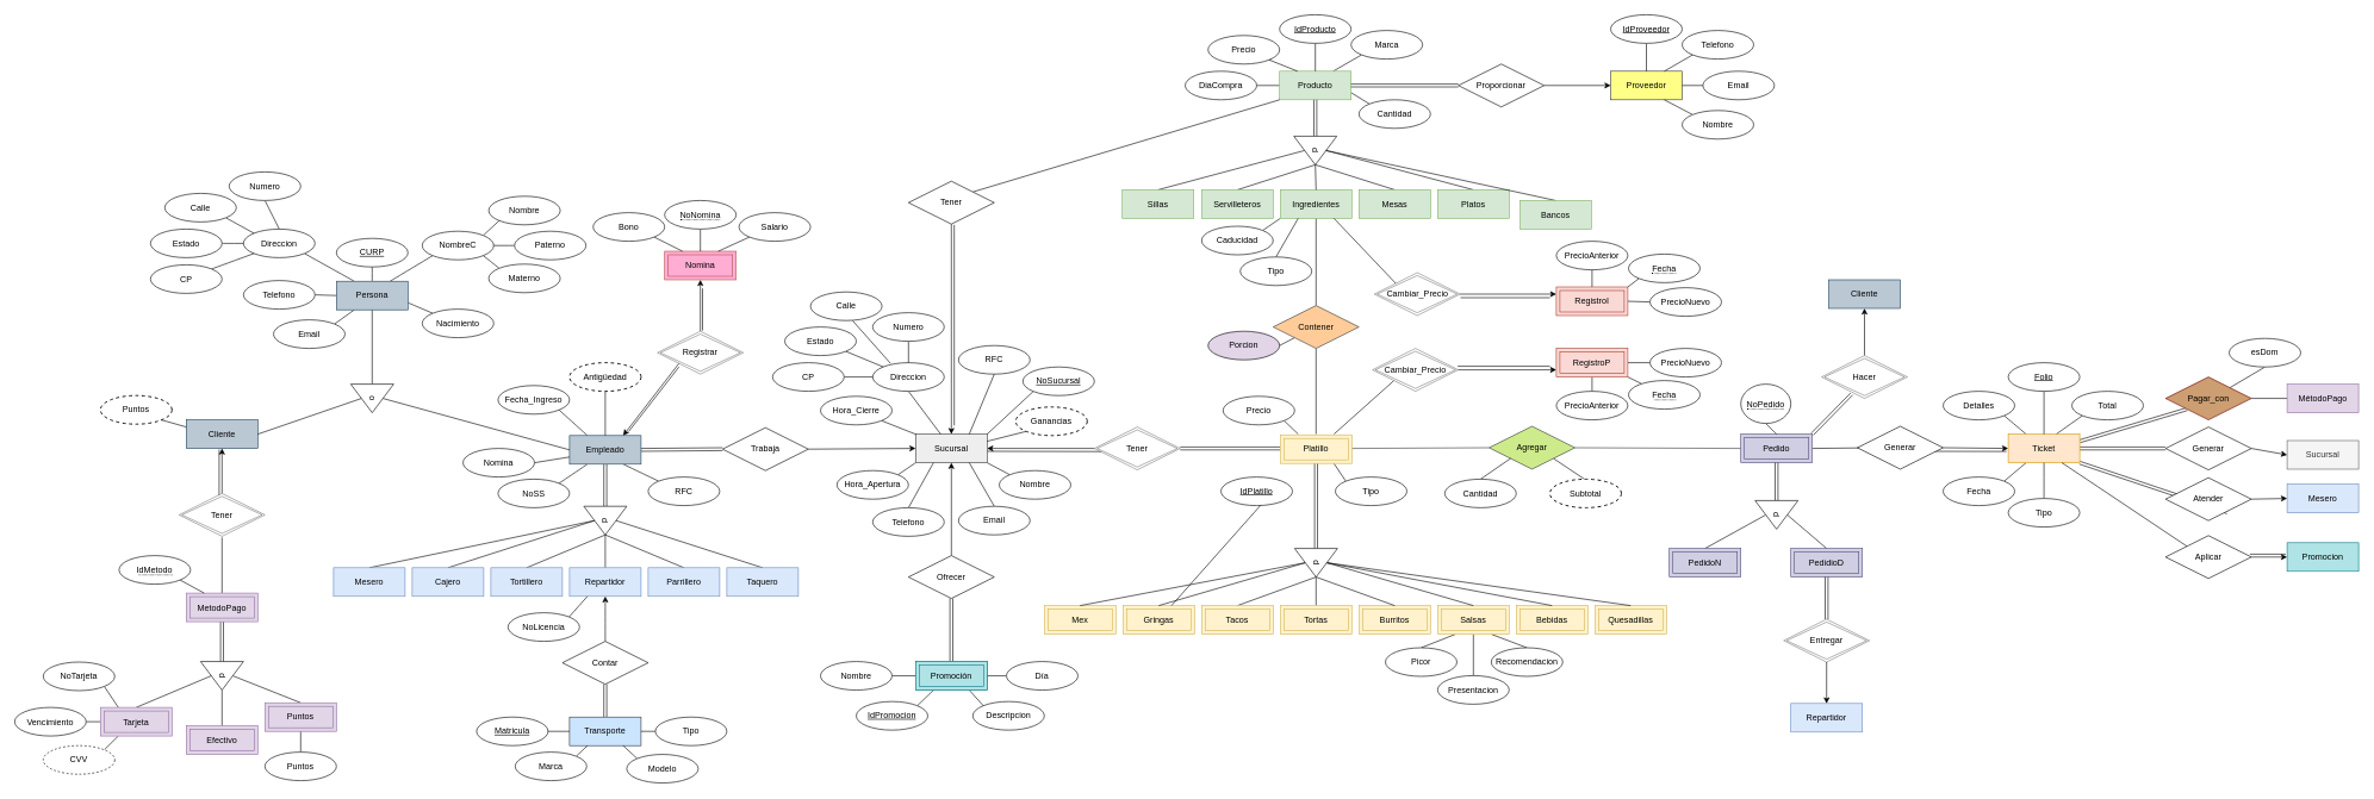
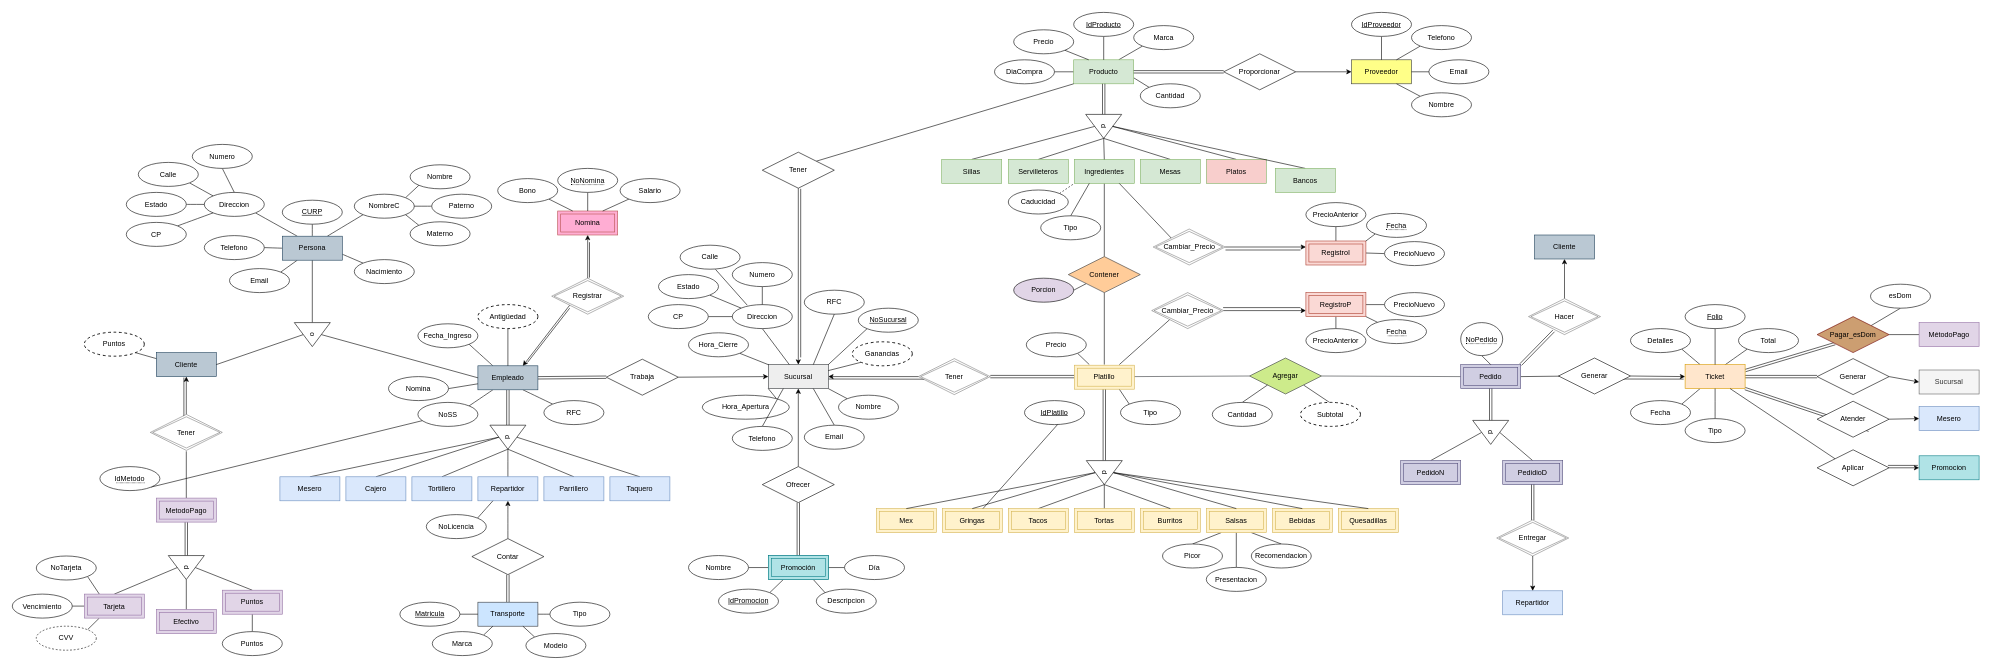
- <mxCell id="220" value="Platos" style="whiteSpace=wrap;html=1;align=center;fillColor=#d5e8d4;strokeColor=#82b366;" parent="1" vertex="1"><mxGeometry x="2010" y="265" width="100" height="40" as="geometry" /></mxCell>
+ <mxCell id="220" value="Platos" style="whiteSpace=wrap;html=1;align=center;fillColor=#f8cecc;strokeColor=#82b366;" parent="1" vertex="1"><mxGeometry x="2010" y="265" width="100" height="40" as="geometry" /></mxCell>
- <mxCell id="88" style="edgeStyle=none;rounded=0;orthogonalLoop=1;jettySize=auto;html=1;endArrow=none;endFill=0;exitX=1;exitY=0;exitDx=0;exitDy=0;entryX=0;entryY=1;entryDx=0;entryDy=0;" parent="1" source="89" target="125" edge="1"><mxGeometry relative="1" as="geometry"><mxPoint x="1880" y="377" as="sourcePoint" /><mxPoint x="1817" y="314" as="targetPoint" /></mxGeometry></mxCell>
+ <mxCell id="88" style="edgeStyle=none;rounded=0;orthogonalLoop=1;jettySize=auto;html=1;endArrow=none;endFill=0;exitX=1;exitY=0;exitDx=0;exitDy=0;entryX=0;entryY=1;entryDx=0;entryDy=0;dashed=1;" parent="1" source="89" target="125" edge="1"><mxGeometry relative="1" as="geometry"><mxPoint x="1880" y="377" as="sourcePoint" /><mxPoint x="1817" y="314" as="targetPoint" /></mxGeometry></mxCell>
- <mxCell id="262" value="Pagar_con" style="shape=rhombus;perimeter=rhombusPerimeter;whiteSpace=wrap;html=1;align=center;fillColor=#CC9E71;strokeColor=#6F0000;fontColor=#000000;" parent="1" vertex="1"><mxGeometry x="3028" y="527" width="120" height="60" as="geometry" /></mxCell>
+ <mxCell id="262" value="Pagar_esDom" style="shape=rhombus;perimeter=rhombusPerimeter;whiteSpace=wrap;html=1;align=center;fillColor=#CC9E71;strokeColor=#6F0000;fontColor=#000000;" parent="1" vertex="1"><mxGeometry x="3028" y="527" width="120" height="60" as="geometry" /></mxCell>
- <mxCell id="168" value="Hora_Apertura" style="ellipse;whiteSpace=wrap;html=1;align=center;hachureGap=4;fontSize=12;strokeWidth=1;" parent="1" vertex="1"><mxGeometry x="1170" y="658" width="100" height="40" as="geometry" /></mxCell>
+ <mxCell id="168" value="Hora_Apertura" style="ellipse;whiteSpace=wrap;html=1;align=center;hachureGap=4;fontSize=12;strokeWidth=1;" parent="1" vertex="1"><mxGeometry x="1170" y="658" width="145" height="40" as="geometry" /></mxCell>
- <mxCell id="297" style="edgeStyle=none;rounded=0;orthogonalLoop=1;jettySize=auto;html=1;exitX=1;exitY=1;exitDx=0;exitDy=0;entryX=0.25;entryY=0;entryDx=0;entryDy=0;strokeWidth=1;endArrow=none;endFill=0;" parent="1" source="298" target="294" edge="1"><mxGeometry relative="1" as="geometry" /></mxCell>
+ <mxCell id="297" style="edgeStyle=none;rounded=0;orthogonalLoop=1;jettySize=auto;html=1;exitX=1;exitY=1;exitDx=0;exitDy=0;strokeWidth=1;endArrow=none;endFill=0;" parent="1" source="298" target="33" edge="1"><mxGeometry relative="1" as="geometry" /></mxCell>
